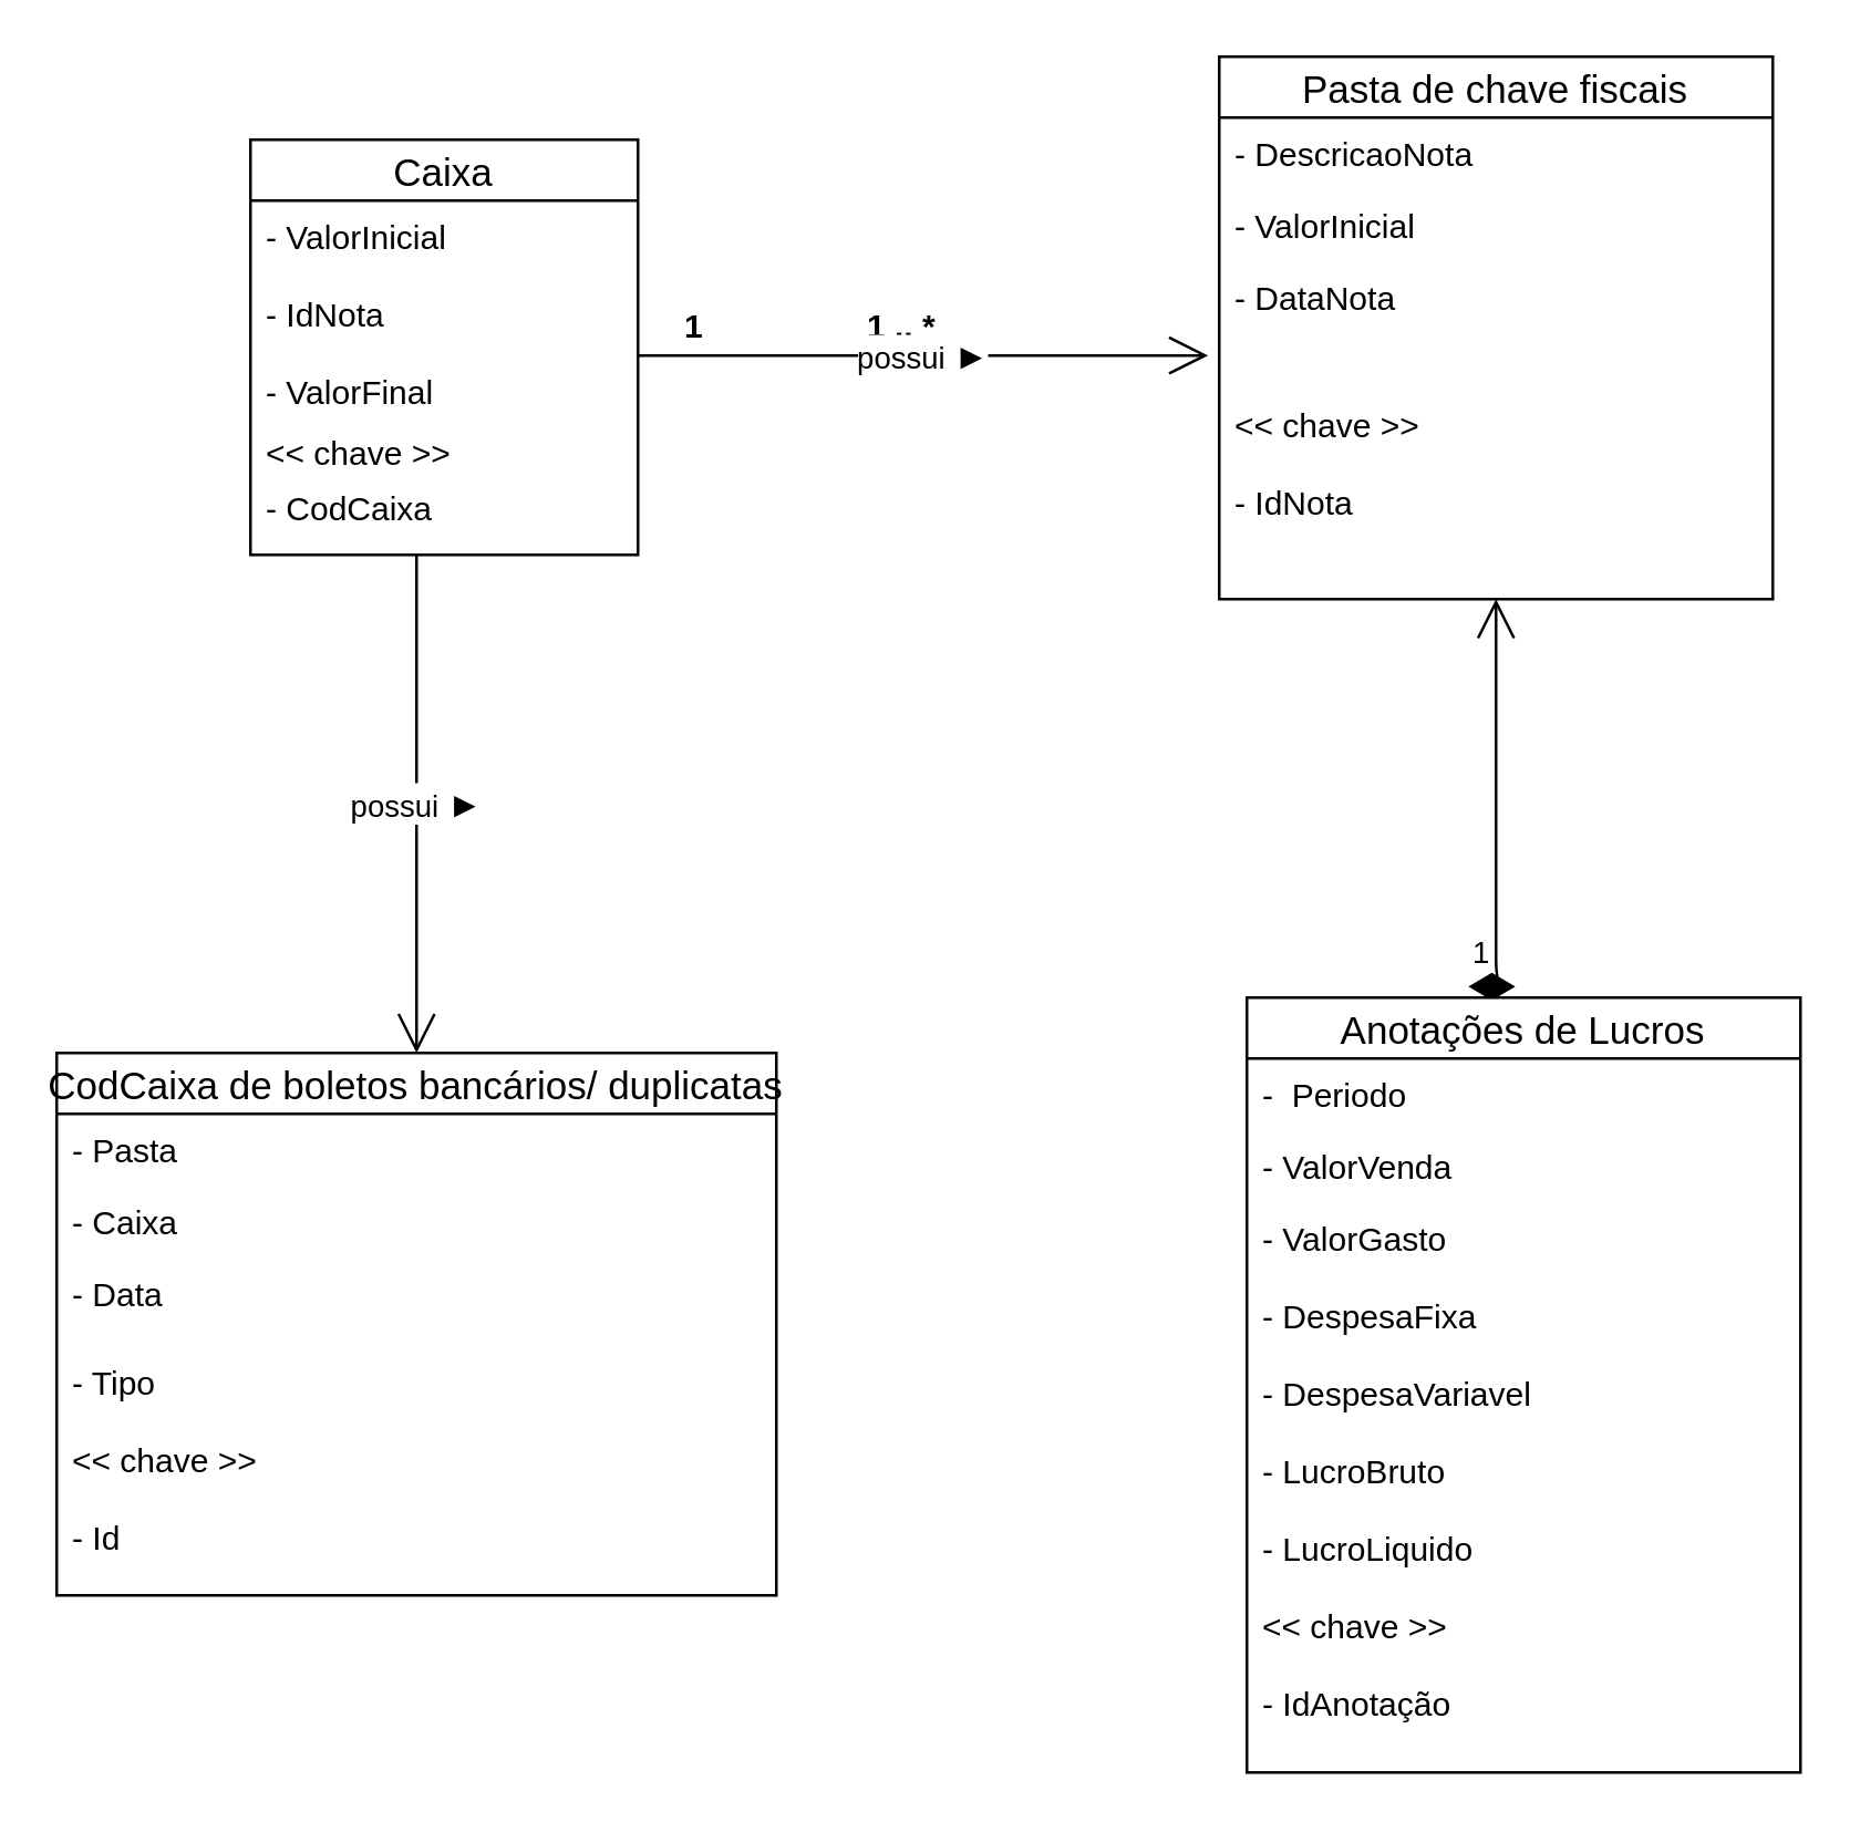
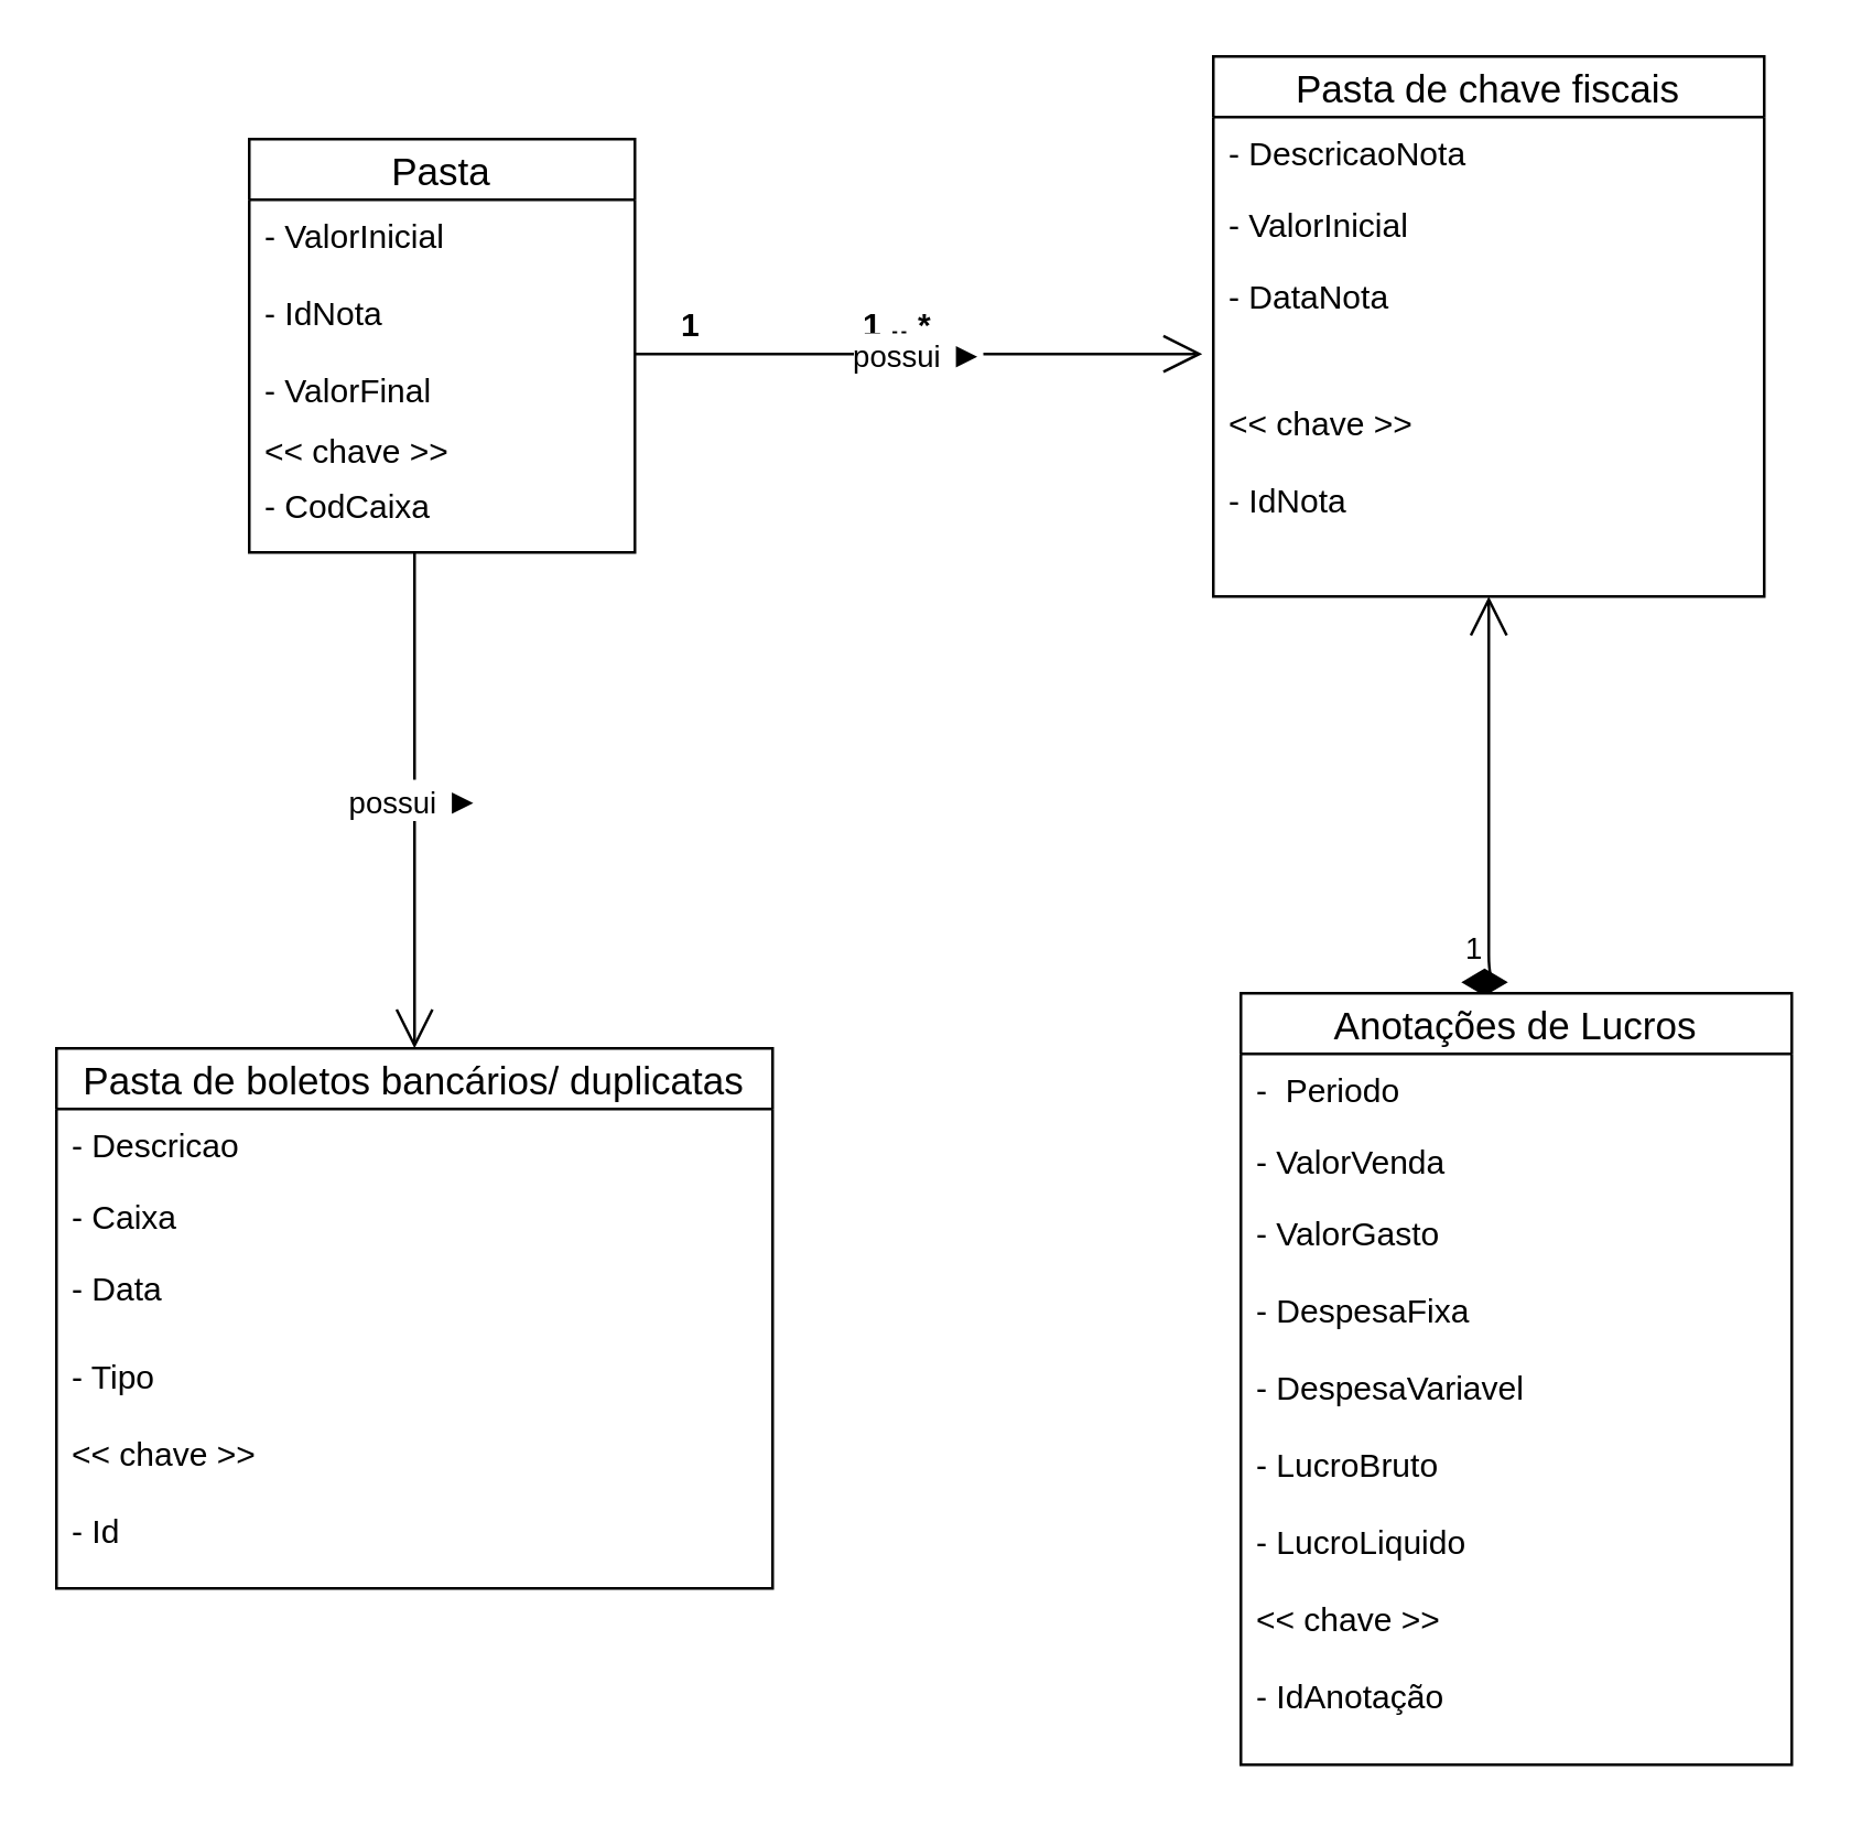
- <mxCell id="9" value="Caixa" style="swimlane;fontStyle=0;childLayout=stackLayout;horizontal=1;startSize=22;horizontalStack=0;resizeParent=1;resizeParentMax=0;resizeLast=0;collapsible=1;marginBottom=0;align=center;fontSize=14;" parent="1" vertex="1"><mxGeometry x="90" y="50" width="140" height="150" as="geometry" /></mxCell>
+ <mxCell id="9" value="Pasta" style="swimlane;fontStyle=0;childLayout=stackLayout;horizontal=1;startSize=22;horizontalStack=0;resizeParent=1;resizeParentMax=0;resizeLast=0;collapsible=1;marginBottom=0;align=center;fontSize=14;" parent="1" vertex="1"><mxGeometry x="90" y="50" width="140" height="150" as="geometry" /></mxCell>
- <mxCell id="20" value="CodCaixa de boletos bancários/ duplicatas" style="swimlane;fontStyle=0;childLayout=stackLayout;horizontal=1;startSize=22;horizontalStack=0;resizeParent=1;resizeParentMax=0;resizeLast=0;collapsible=1;marginBottom=0;align=center;fontSize=14;" vertex="1" parent="1"><mxGeometry x="20" y="380" width="260" height="196" as="geometry" /></mxCell>
+ <mxCell id="20" value="Pasta de boletos bancários/ duplicatas" style="swimlane;fontStyle=0;childLayout=stackLayout;horizontal=1;startSize=22;horizontalStack=0;resizeParent=1;resizeParentMax=0;resizeLast=0;collapsible=1;marginBottom=0;align=center;fontSize=14;" vertex="1" parent="1"><mxGeometry x="20" y="380" width="260" height="196" as="geometry" /></mxCell>
- <mxCell id="21" value="- Pasta" style="text;strokeColor=none;fillColor=none;spacingLeft=4;spacingRight=4;overflow=hidden;rotatable=0;points=[[0,0.5],[1,0.5]];portConstraint=eastwest;fontSize=12;" vertex="1" parent="20"><mxGeometry y="22" width="260" height="26" as="geometry" /></mxCell>
+ <mxCell id="21" value="- Descricao" style="text;strokeColor=none;fillColor=none;spacingLeft=4;spacingRight=4;overflow=hidden;rotatable=0;points=[[0,0.5],[1,0.5]];portConstraint=eastwest;fontSize=12;" vertex="1" parent="20"><mxGeometry y="22" width="260" height="26" as="geometry" /></mxCell>
